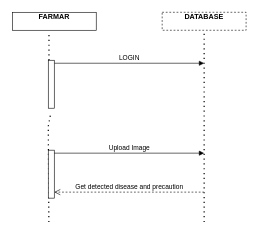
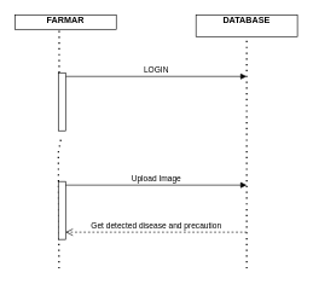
- <mxCell id="2" value="&lt;b&gt;FARMAR&lt;/b&gt;" style="verticalAlign=top;align=center;overflow=fill;html=1;whiteSpace=wrap;" vertex="1" parent="1"><mxGeometry x="20" y="20" width="140" height="30" as="geometry" /></mxCell>
+ <mxCell id="2" value="&lt;b&gt;FARMAR&lt;/b&gt;" style="verticalAlign=top;align=center;overflow=fill;html=1;whiteSpace=wrap;" vertex="1" parent="1"><mxGeometry x="20" y="20" width="140" height="20" as="geometry" /></mxCell>
- <mxCell id="4" value="&lt;b&gt;DATABASE&lt;/b&gt;" style="verticalAlign=top;align=center;overflow=fill;html=1;whiteSpace=wrap;dashed=1;" vertex="1" parent="1"><mxGeometry x="270" y="20" width="140" height="30" as="geometry" /></mxCell>
+ <mxCell id="4" value="&lt;b&gt;DATABASE&lt;/b&gt;" style="verticalAlign=top;align=center;overflow=fill;html=1;whiteSpace=wrap;" vertex="1" parent="1"><mxGeometry x="270" y="20" width="140" height="30" as="geometry" /></mxCell>
